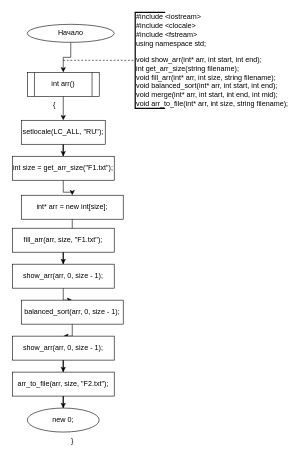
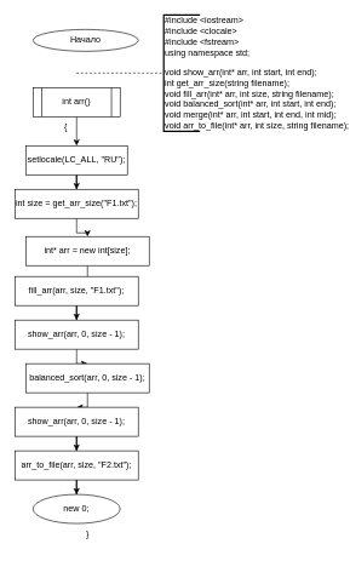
- <mxCell id="2" value="" style="edgeStyle=orthogonalEdgeStyle;rounded=0;orthogonalLoop=1;jettySize=auto;html=1;" edge="1" parent="1" source="3" target="5"><mxGeometry relative="1" as="geometry" /></mxCell>
